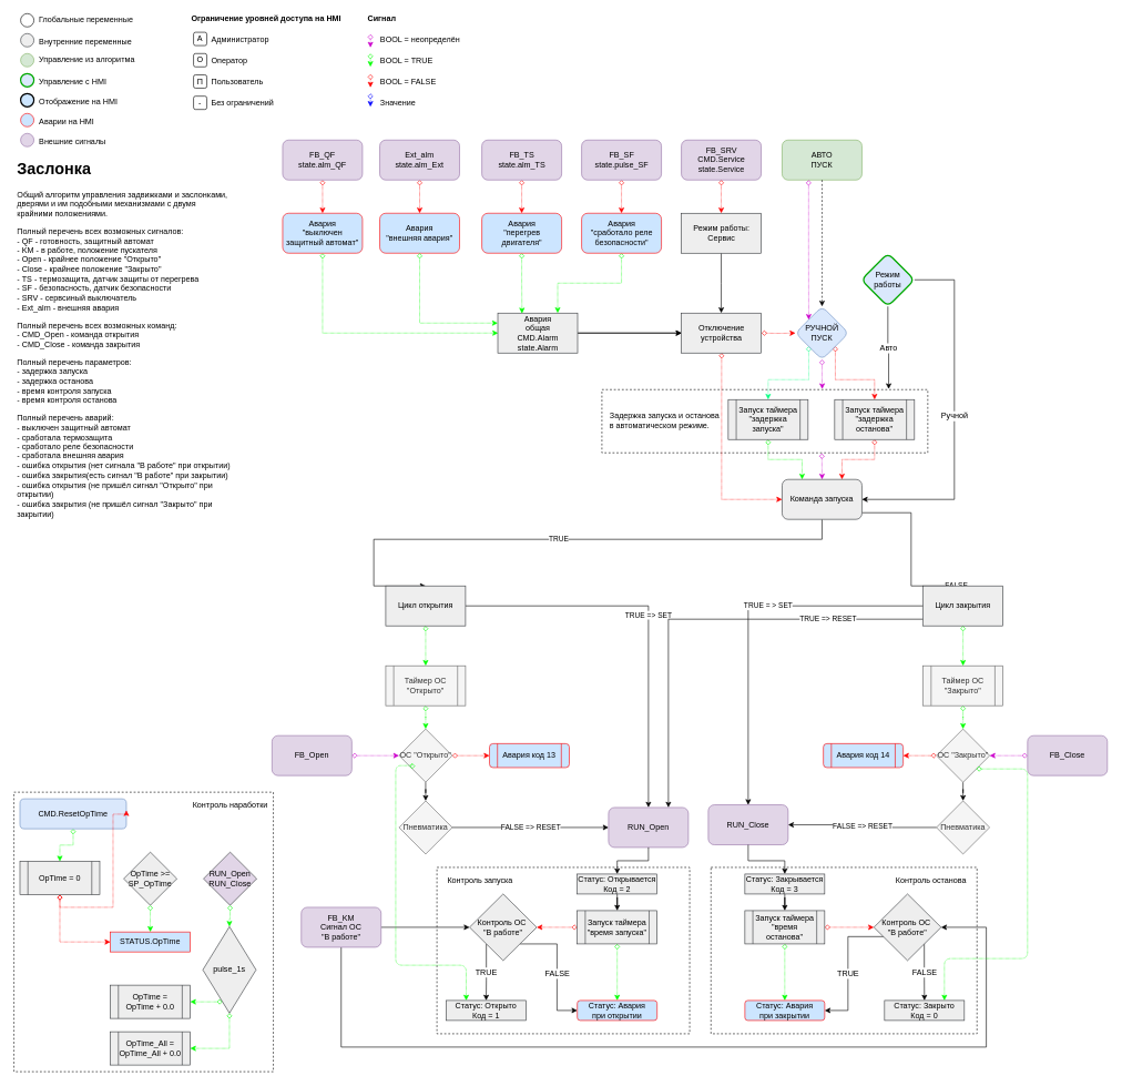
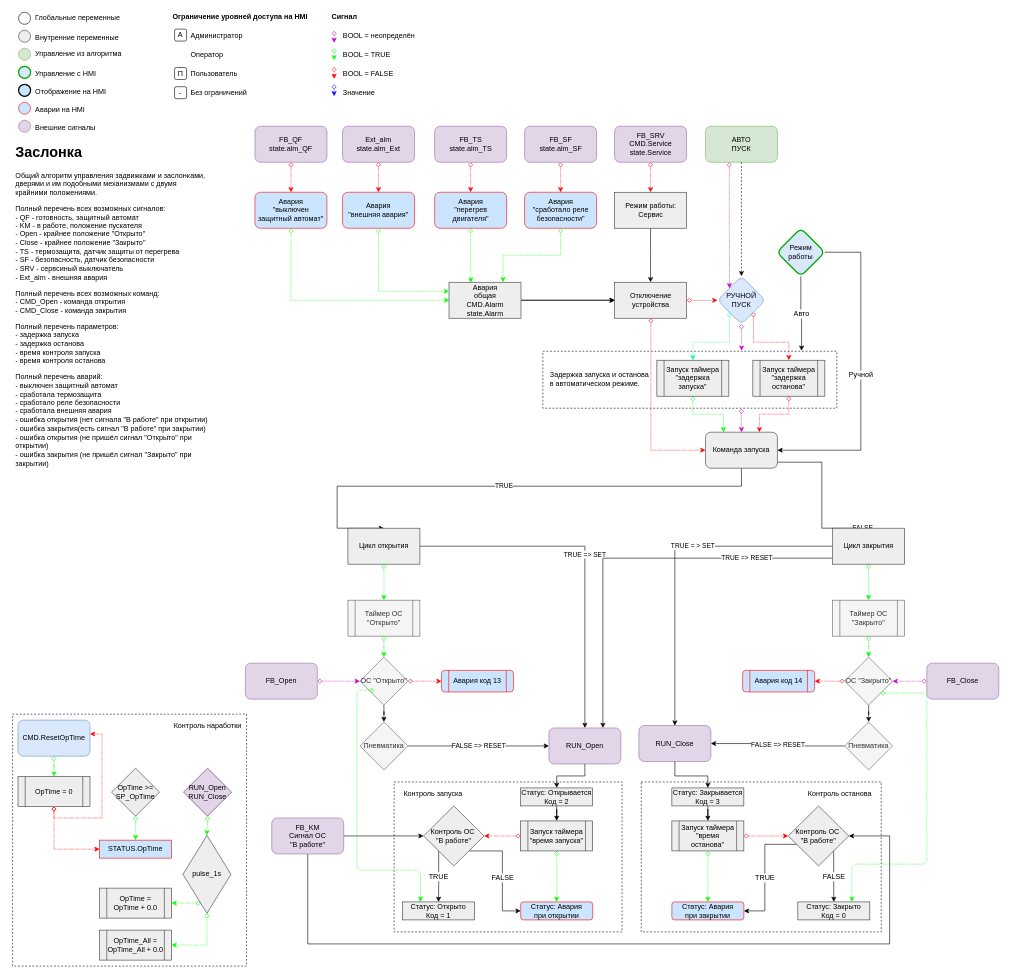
- <mxCell id="6" value="O" style="text;html=1;strokeColor=default;fillColor=default;align=center;verticalAlign=middle;whiteSpace=wrap;rounded=1;" parent="1" vertex="1"><mxGeometry x="290" y="80" width="20" height="20" as="geometry" /></mxCell>
- <mxCell id="96" value="FB_SF&lt;br&gt;state.pulse_SF" style="rounded=1;whiteSpace=wrap;html=1;fontSize=12;fillColor=#e1d5e7;strokeColor=#9673a6;" parent="1" vertex="1"><mxGeometry x="873.5" y="210" width="120" height="60" as="geometry" /></mxCell>
+ <mxCell id="96" value="FB_SF&lt;br&gt;state.alm_SF" style="rounded=1;whiteSpace=wrap;html=1;fontSize=12;fillColor=#e1d5e7;strokeColor=#9673a6;" parent="1" vertex="1"><mxGeometry x="873.5" y="210" width="120" height="60" as="geometry" /></mxCell>
- <mxCell id="52" value="CMD.ResetOpTime" style="rounded=1;whiteSpace=wrap;html=1;fontSize=12;fillColor=#dae8fc;strokeColor=#6c8ebf;" parent="1" vertex="1"><mxGeometry x="29" y="1200" width="160" height="45" as="geometry" /></mxCell>
+ <mxCell id="52" value="CMD.ResetOpTime" style="rounded=1;whiteSpace=wrap;html=1;fontSize=12;fillColor=#dae8fc;strokeColor=#6c8ebf;" parent="1" vertex="1"><mxGeometry x="29" y="1200" width="120" height="60" as="geometry" /></mxCell>
